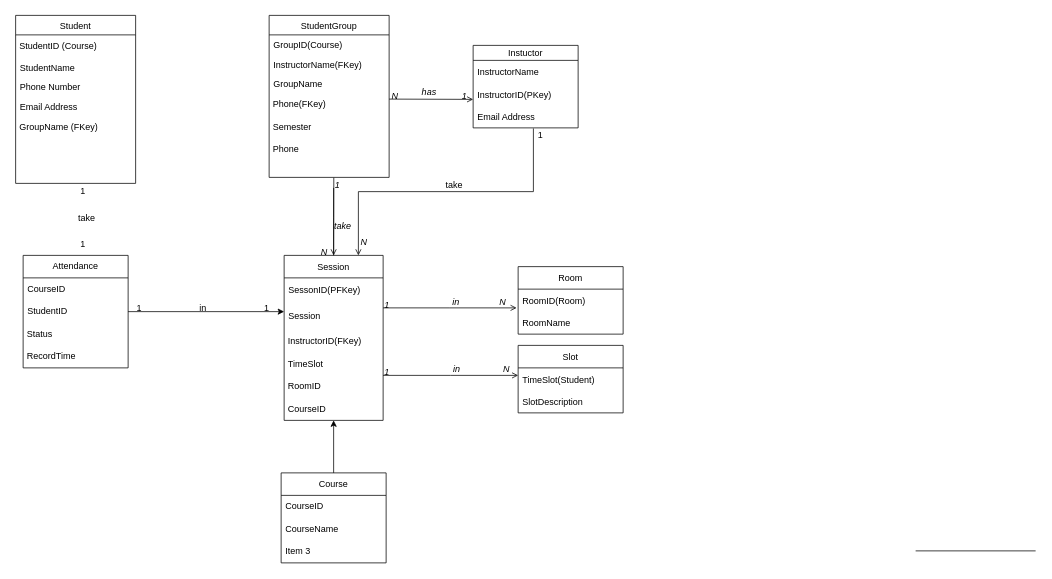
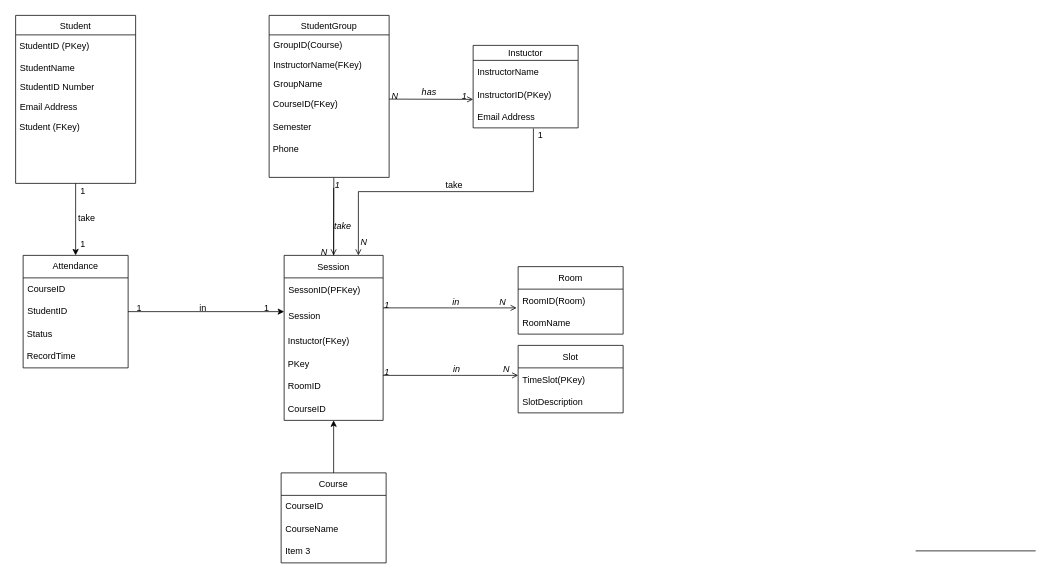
- <mxCell id="3" value="&amp;nbsp;StudentID (Course)" style="text;html=1;strokeColor=none;fillColor=none;align=left;verticalAlign=middle;whiteSpace=wrap;rounded=0;" parent="2" vertex="1"><mxGeometry y="26" width="160" height="30" as="geometry" /></mxCell>
+ <mxCell id="3" value="&amp;nbsp;StudentID (PKey)" style="text;html=1;strokeColor=none;fillColor=none;align=left;verticalAlign=middle;whiteSpace=wrap;rounded=0;" parent="2" vertex="1"><mxGeometry y="26" width="160" height="30" as="geometry" /></mxCell>
- <mxCell id="5" value="Phone Number" style="text;align=left;verticalAlign=top;spacingLeft=4;spacingRight=4;overflow=hidden;rotatable=0;points=[[0,0.5],[1,0.5]];portConstraint=eastwest;rounded=0;shadow=0;html=0;fontStyle=0" parent="2" vertex="1"><mxGeometry y="82" width="160" height="26" as="geometry" /></mxCell>
+ <mxCell id="5" value="StudentID Number" style="text;align=left;verticalAlign=top;spacingLeft=4;spacingRight=4;overflow=hidden;rotatable=0;points=[[0,0.5],[1,0.5]];portConstraint=eastwest;rounded=0;shadow=0;html=0;fontStyle=0" parent="2" vertex="1"><mxGeometry y="82" width="160" height="26" as="geometry" /></mxCell>
- <mxCell id="12" value="&amp;nbsp;Phone(FKey)" style="text;html=1;strokeColor=none;fillColor=none;align=left;verticalAlign=middle;whiteSpace=wrap;rounded=0;" parent="8" vertex="1"><mxGeometry y="104" width="160" height="30" as="geometry" /></mxCell>
+ <mxCell id="12" value="&amp;nbsp;CourseID(FKey)" style="text;html=1;strokeColor=none;fillColor=none;align=left;verticalAlign=middle;whiteSpace=wrap;rounded=0;" parent="8" vertex="1"><mxGeometry y="104" width="160" height="30" as="geometry" /></mxCell>
- <mxCell id="7" value="&amp;nbsp;GroupName (FKey)" style="text;html=1;strokeColor=none;fillColor=none;align=left;verticalAlign=middle;whiteSpace=wrap;rounded=0;" parent="2" vertex="1"><mxGeometry y="134" width="160" height="30" as="geometry" /></mxCell>
+ <mxCell id="7" value="&amp;nbsp;Student (FKey)" style="text;html=1;strokeColor=none;fillColor=none;align=left;verticalAlign=middle;whiteSpace=wrap;rounded=0;" parent="2" vertex="1"><mxGeometry y="134" width="160" height="30" as="geometry" /></mxCell>
+ <mxCell id="58" value="" style="endArrow=classic;html=1;rounded=0;exitX=0.5;exitY=1;exitDx=0;exitDy=0;entryX=0.5;entryY=0;entryDx=0;entryDy=0;" parent="1" source="2" target="50" edge="1"><mxGeometry width="50" height="50" relative="1" as="geometry"><mxPoint x="340" y="300" as="sourcePoint" /><mxPoint x="390" y="250" as="targetPoint" /></mxGeometry></mxCell>
- <mxCell id="23" value="&amp;nbsp;InstructorID(FKey)" style="text;html=1;strokeColor=none;fillColor=none;align=left;verticalAlign=middle;whiteSpace=wrap;rounded=0;" parent="20" vertex="1"><mxGeometry y="100" width="132" height="30" as="geometry" /></mxCell>
+ <mxCell id="23" value="&amp;nbsp;Instuctor(FKey)" style="text;html=1;strokeColor=none;fillColor=none;align=left;verticalAlign=middle;whiteSpace=wrap;rounded=0;" parent="20" vertex="1"><mxGeometry y="100" width="132" height="30" as="geometry" /></mxCell>
- <mxCell id="24" value="&amp;nbsp;TimeSlot" style="text;html=1;strokeColor=none;fillColor=none;align=left;verticalAlign=middle;whiteSpace=wrap;rounded=0;" parent="20" vertex="1"><mxGeometry y="130" width="132" height="30" as="geometry" /></mxCell>
+ <mxCell id="24" value="&amp;nbsp;PKey" style="text;html=1;strokeColor=none;fillColor=none;align=left;verticalAlign=middle;whiteSpace=wrap;rounded=0;" parent="20" vertex="1"><mxGeometry y="130" width="132" height="30" as="geometry" /></mxCell>
- <mxCell id="44" value="TimeSlot(Student)" style="text;strokeColor=none;fillColor=none;align=left;verticalAlign=middle;spacingLeft=4;spacingRight=4;overflow=hidden;points=[[0,0.5],[1,0.5]];portConstraint=eastwest;rotatable=0;" parent="43" vertex="1"><mxGeometry y="30" width="140" height="30" as="geometry" /></mxCell>
+ <mxCell id="44" value="TimeSlot(PKey)" style="text;strokeColor=none;fillColor=none;align=left;verticalAlign=middle;spacingLeft=4;spacingRight=4;overflow=hidden;points=[[0,0.5],[1,0.5]];portConstraint=eastwest;rotatable=0;" parent="43" vertex="1"><mxGeometry y="30" width="140" height="30" as="geometry" /></mxCell>
